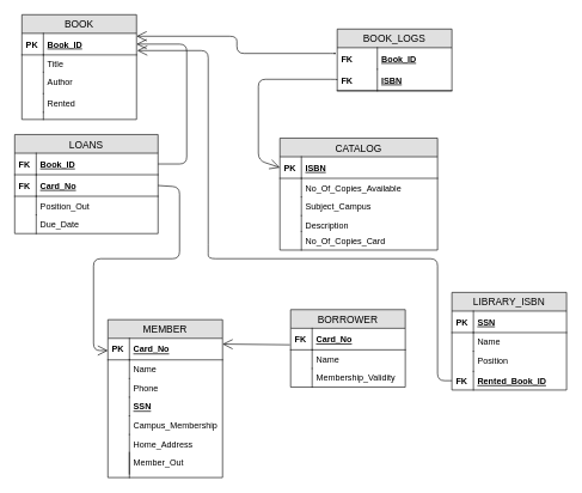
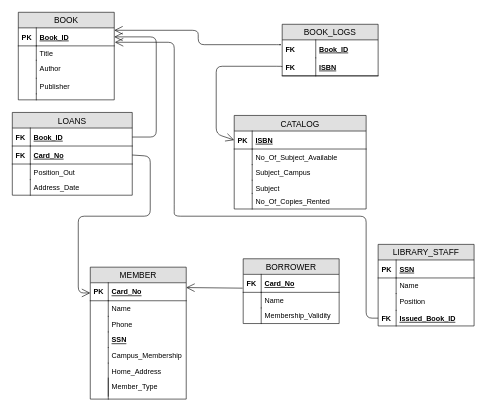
- <mxCell id="9" value="Rented" style="shape=partialRectangle;top=0;left=0;right=0;bottom=0;align=left;verticalAlign=top;fillColor=none;spacingLeft=34;spacingRight=4;overflow=hidden;rotatable=0;points=[[0,0.5],[1,0.5]];portConstraint=eastwest;dropTarget=0;fontSize=12;" parent="2" vertex="1"><mxGeometry y="110" width="160" height="26" as="geometry" /></mxCell>
+ <mxCell id="9" value="Publisher" style="shape=partialRectangle;top=0;left=0;right=0;bottom=0;align=left;verticalAlign=top;fillColor=none;spacingLeft=34;spacingRight=4;overflow=hidden;rotatable=0;points=[[0,0.5],[1,0.5]];portConstraint=eastwest;dropTarget=0;fontSize=12;" parent="2" vertex="1"><mxGeometry y="110" width="160" height="26" as="geometry" /></mxCell>
- <mxCell id="34" value="No_Of_Copies_Available" style="shape=partialRectangle;top=0;left=0;right=0;bottom=0;align=left;verticalAlign=top;fillColor=none;spacingLeft=34;spacingRight=4;overflow=hidden;rotatable=0;points=[[0,0.5],[1,0.5]];portConstraint=eastwest;dropTarget=0;fontSize=12;" parent="31" vertex="1"><mxGeometry y="56" width="220" height="26" as="geometry" /></mxCell>
+ <mxCell id="34" value="No_Of_Subject_Available" style="shape=partialRectangle;top=0;left=0;right=0;bottom=0;align=left;verticalAlign=top;fillColor=none;spacingLeft=34;spacingRight=4;overflow=hidden;rotatable=0;points=[[0,0.5],[1,0.5]];portConstraint=eastwest;dropTarget=0;fontSize=12;" parent="31" vertex="1"><mxGeometry y="56" width="220" height="26" as="geometry" /></mxCell>
- <mxCell id="49" value="Due_Date" style="shape=partialRectangle;top=0;left=0;right=0;bottom=0;align=left;verticalAlign=top;fillColor=none;spacingLeft=34;spacingRight=4;overflow=hidden;rotatable=0;points=[[0,0.5],[1,0.5]];portConstraint=eastwest;dropTarget=0;fontSize=12;" parent="42" vertex="1"><mxGeometry y="112" width="200" height="26" as="geometry" /></mxCell>
+ <mxCell id="49" value="Address_Date" style="shape=partialRectangle;top=0;left=0;right=0;bottom=0;align=left;verticalAlign=top;fillColor=none;spacingLeft=34;spacingRight=4;overflow=hidden;rotatable=0;points=[[0,0.5],[1,0.5]];portConstraint=eastwest;dropTarget=0;fontSize=12;" parent="42" vertex="1"><mxGeometry y="112" width="200" height="26" as="geometry" /></mxCell>
- <mxCell id="38" value="Description" style="shape=partialRectangle;top=0;left=0;right=0;bottom=0;align=left;verticalAlign=top;fillColor=none;spacingLeft=34;spacingRight=4;overflow=hidden;rotatable=0;points=[[0,0.5],[1,0.5]];portConstraint=eastwest;dropTarget=0;fontSize=12;fontStyle=0" parent="31" vertex="1"><mxGeometry y="108" width="220" height="22" as="geometry" /></mxCell>
+ <mxCell id="38" value="Subject" style="shape=partialRectangle;top=0;left=0;right=0;bottom=0;align=left;verticalAlign=top;fillColor=none;spacingLeft=34;spacingRight=4;overflow=hidden;rotatable=0;points=[[0,0.5],[1,0.5]];portConstraint=eastwest;dropTarget=0;fontSize=12;fontStyle=0" parent="31" vertex="1"><mxGeometry y="108" width="220" height="22" as="geometry" /></mxCell>
- <mxCell id="40" value="No_Of_Copies_Card" style="shape=partialRectangle;top=0;left=0;right=0;bottom=0;align=left;verticalAlign=top;fillColor=none;spacingLeft=34;spacingRight=4;overflow=hidden;rotatable=0;points=[[0,0.5],[1,0.5]];portConstraint=eastwest;dropTarget=0;fontSize=12;" vertex="1" parent="31"><mxGeometry y="130" width="220" height="26" as="geometry" /></mxCell>
+ <mxCell id="40" value="No_Of_Copies_Rented" style="shape=partialRectangle;top=0;left=0;right=0;bottom=0;align=left;verticalAlign=top;fillColor=none;spacingLeft=34;spacingRight=4;overflow=hidden;rotatable=0;points=[[0,0.5],[1,0.5]];portConstraint=eastwest;dropTarget=0;fontSize=12;" vertex="1" parent="31"><mxGeometry y="130" width="220" height="26" as="geometry" /></mxCell>
- <mxCell id="58" value="LIBRARY_ISBN" style="swimlane;fontStyle=0;childLayout=stackLayout;horizontal=1;startSize=26;fillColor=#e0e0e0;horizontalStack=0;resizeParent=1;resizeParentMax=0;resizeLast=0;collapsible=1;marginBottom=0;swimlaneFillColor=#ffffff;align=center;fontSize=14;" parent="1" vertex="1"><mxGeometry x="630" y="407" width="160" height="136" as="geometry" /></mxCell>
+ <mxCell id="58" value="LIBRARY_STAFF" style="swimlane;fontStyle=0;childLayout=stackLayout;horizontal=1;startSize=26;fillColor=#e0e0e0;horizontalStack=0;resizeParent=1;resizeParentMax=0;resizeLast=0;collapsible=1;marginBottom=0;swimlaneFillColor=#ffffff;align=center;fontSize=14;" parent="1" vertex="1"><mxGeometry x="630" y="407" width="160" height="136" as="geometry" /></mxCell>
- <mxCell id="65" value="Rented_Book_ID" style="shape=partialRectangle;top=0;left=0;right=0;bottom=0;align=left;verticalAlign=top;fillColor=none;spacingLeft=34;spacingRight=4;overflow=hidden;rotatable=0;points=[[0,0.5],[1,0.5]];portConstraint=eastwest;dropTarget=0;fontSize=12;fontStyle=5" parent="58" vertex="1"><mxGeometry y="110" width="160" height="26" as="geometry" /></mxCell>
+ <mxCell id="65" value="Issued_Book_ID" style="shape=partialRectangle;top=0;left=0;right=0;bottom=0;align=left;verticalAlign=top;fillColor=none;spacingLeft=34;spacingRight=4;overflow=hidden;rotatable=0;points=[[0,0.5],[1,0.5]];portConstraint=eastwest;dropTarget=0;fontSize=12;fontStyle=5" parent="58" vertex="1"><mxGeometry y="110" width="160" height="26" as="geometry" /></mxCell>
- <mxCell id="73" value="Member_Out" style="shape=partialRectangle;top=0;left=0;right=0;bottom=0;align=left;verticalAlign=top;fillColor=none;spacingLeft=34;spacingRight=4;overflow=hidden;rotatable=0;points=[[0,0.5],[1,0.5]];portConstraint=eastwest;dropTarget=0;fontSize=12;" vertex="1" parent="1"><mxGeometry x="150" y="630" width="160" height="30" as="geometry" /></mxCell>
+ <mxCell id="73" value="Member_Type" style="shape=partialRectangle;top=0;left=0;right=0;bottom=0;align=left;verticalAlign=top;fillColor=none;spacingLeft=34;spacingRight=4;overflow=hidden;rotatable=0;points=[[0,0.5],[1,0.5]];portConstraint=eastwest;dropTarget=0;fontSize=12;" vertex="1" parent="1"><mxGeometry x="150" y="630" width="160" height="30" as="geometry" /></mxCell>
